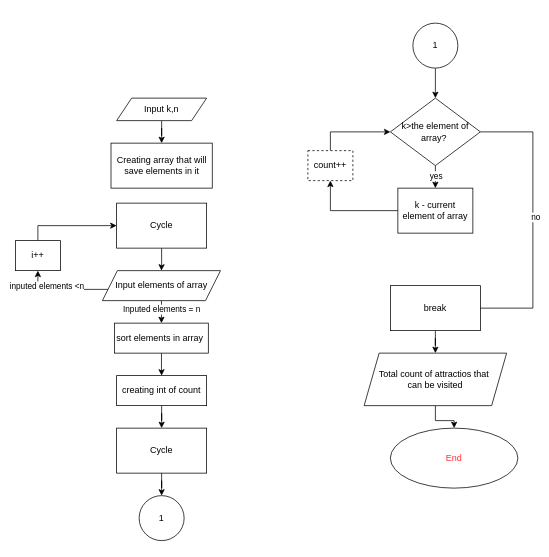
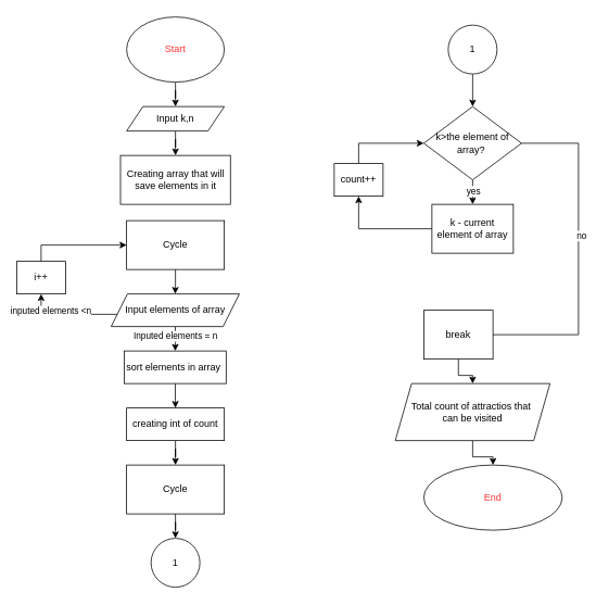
+ <mxCell id="9" value="&lt;font color=&quot;#ff3333&quot;&gt;Start&lt;/font&gt;" style="ellipse;whiteSpace=wrap;html=1;" vertex="1" parent="7"><mxGeometry x="135" width="120" height="80" as="geometry" /></mxCell>
+ <mxCell id="8" style="edgeStyle=orthogonalEdgeStyle;rounded=0;orthogonalLoop=1;jettySize=auto;html=1;entryX=0.5;entryY=0;entryDx=0;entryDy=0;" edge="1" parent="7" source="9" target="11"><mxGeometry relative="1" as="geometry" /></mxCell>
- <mxCell id="36" value="count++" style="rounded=0;whiteSpace=wrap;html=1;dashed=1;" vertex="1" parent="1"><mxGeometry x="410" y="200" width="60" height="40" as="geometry" /></mxCell>
+ <mxCell id="36" value="count++" style="rounded=0;whiteSpace=wrap;html=1;" vertex="1" parent="1"><mxGeometry x="410" y="200" width="60" height="40" as="geometry" /></mxCell>
- <mxCell id="34" value="break" style="rounded=0;whiteSpace=wrap;html=1;" vertex="1" parent="1"><mxGeometry x="520" y="380" width="120" height="60" as="geometry" /></mxCell>
+ <mxCell id="34" value="break" style="rounded=0;whiteSpace=wrap;html=1;" vertex="1" parent="1"><mxGeometry x="520" y="380" width="85" height="60" as="geometry" /></mxCell>
